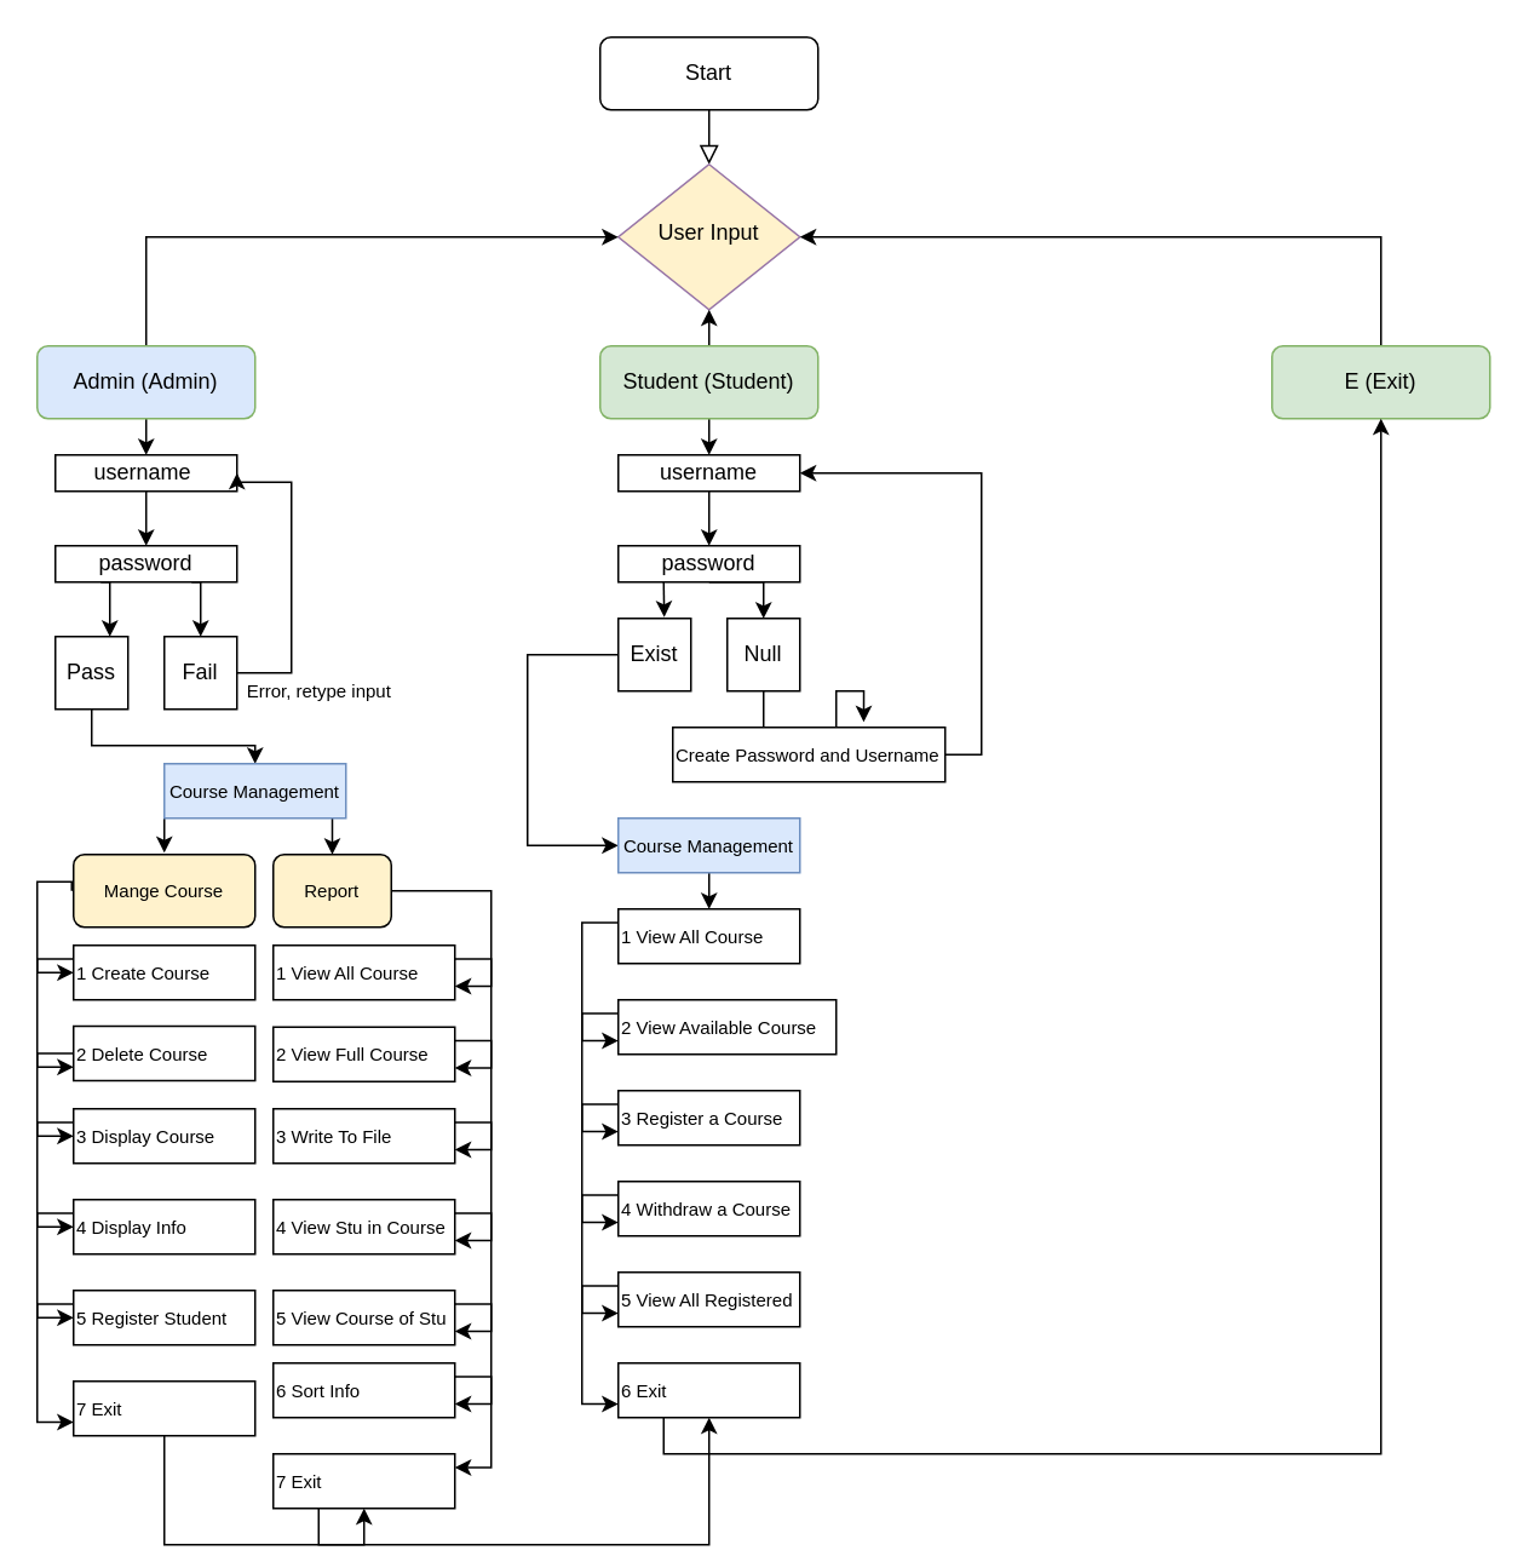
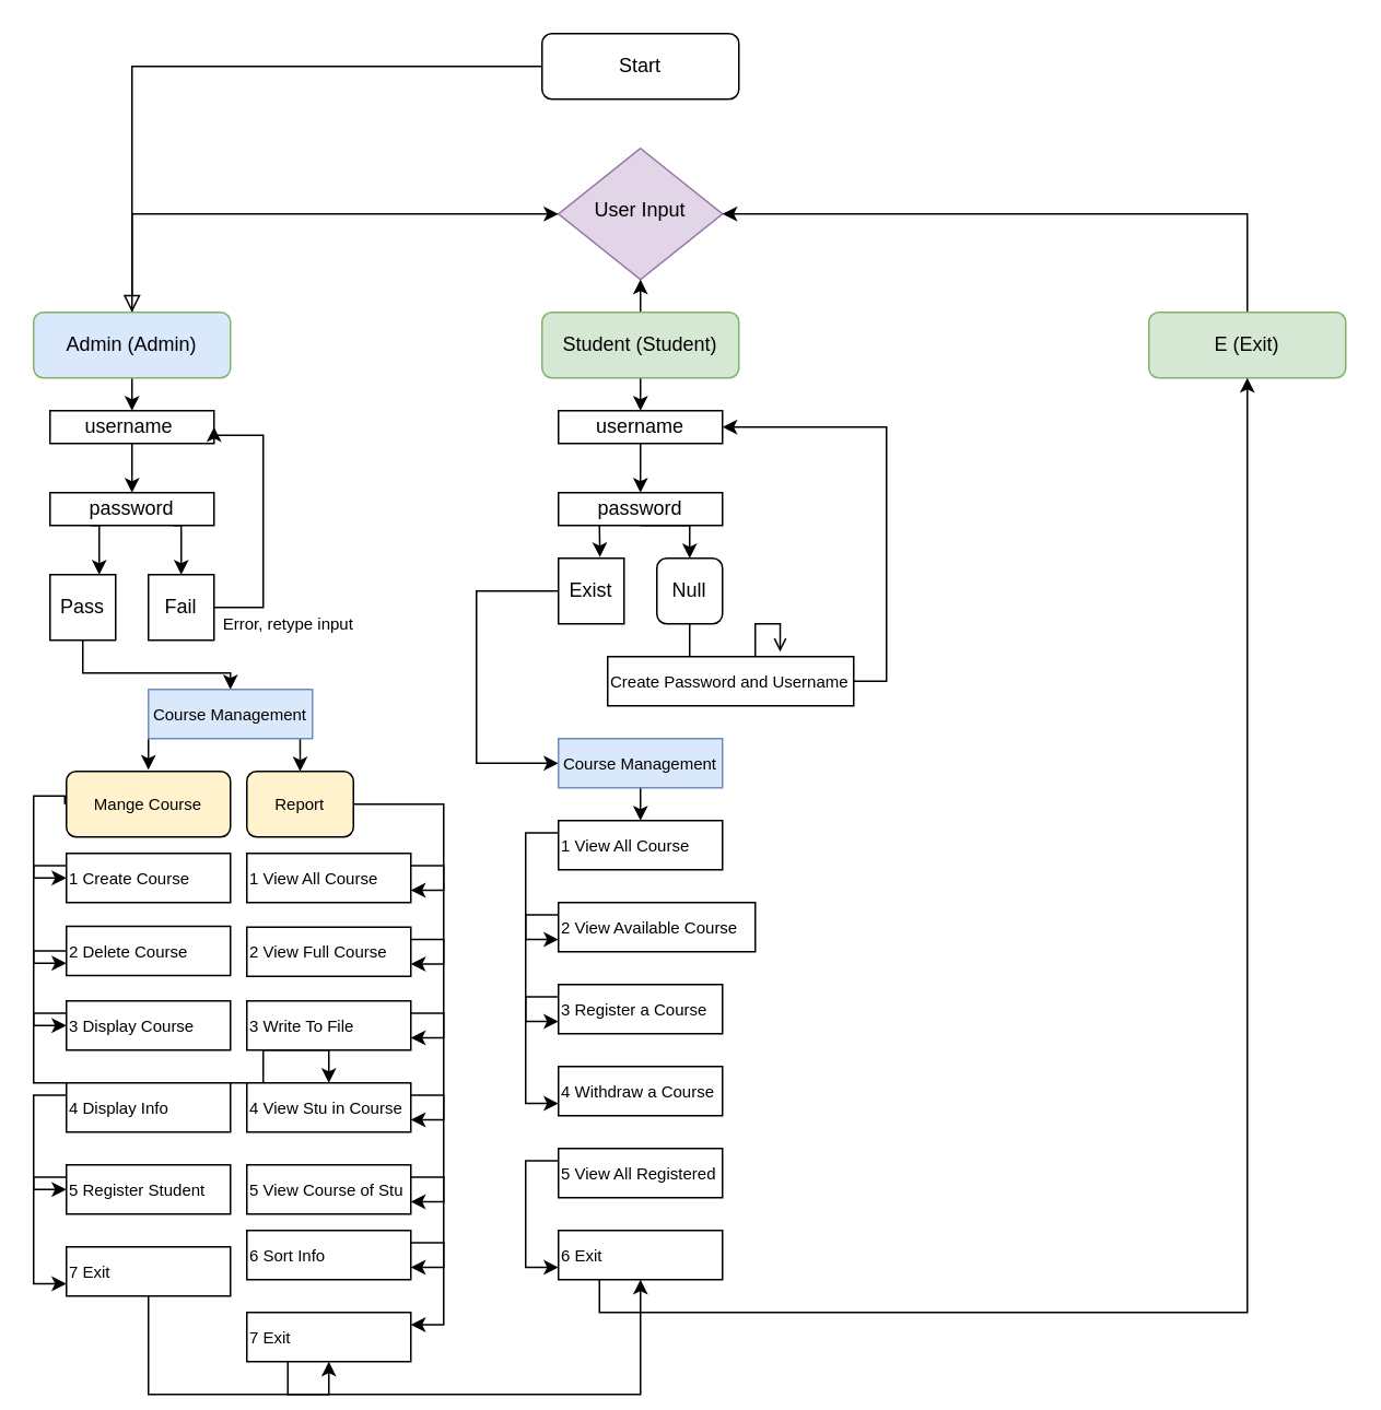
- <mxCell id="2" value="" style="rounded=0;html=1;jettySize=auto;orthogonalLoop=1;fontSize=11;endArrow=block;endFill=0;endSize=8;strokeWidth=1;shadow=0;labelBackgroundColor=none;edgeStyle=orthogonalEdgeStyle;" parent="1" source="3" target="4" edge="1"><mxGeometry relative="1" as="geometry" /></mxCell>
+ <mxCell id="2" value="" style="rounded=0;html=1;jettySize=auto;orthogonalLoop=1;fontSize=11;endArrow=block;endFill=0;endSize=8;strokeWidth=1;shadow=0;labelBackgroundColor=none;edgeStyle=orthogonalEdgeStyle;" parent="1" source="3" target="7" edge="1"><mxGeometry relative="1" as="geometry" /></mxCell>
- <mxCell id="4" value="User Input" style="rhombus;whiteSpace=wrap;html=1;shadow=0;fontFamily=Helvetica;fontSize=12;align=center;strokeWidth=1;spacing=6;spacingTop=-4;fillColor=#fff2cc;strokeColor=#9673a6;" parent="1" vertex="1"><mxGeometry x="340" y="90" width="100" height="80" as="geometry" /></mxCell>
+ <mxCell id="4" value="User Input" style="rhombus;whiteSpace=wrap;html=1;shadow=0;fontFamily=Helvetica;fontSize=12;align=center;strokeWidth=1;spacing=6;spacingTop=-4;fillColor=#e1d5e7;strokeColor=#9673a6;" parent="1" vertex="1"><mxGeometry x="340" y="90" width="100" height="80" as="geometry" /></mxCell>
- <mxCell id="62" value="Null" style="whiteSpace=wrap;html=1;" vertex="1" parent="1"><mxGeometry x="400" y="340" width="40" height="40" as="geometry" /></mxCell>
+ <mxCell id="62" value="Null" style="whiteSpace=wrap;html=1;rounded=1;" vertex="1" parent="1"><mxGeometry x="400" y="340" width="40" height="40" as="geometry" /></mxCell>
- <mxCell id="61" style="edgeStyle=orthogonalEdgeStyle;rounded=0;orthogonalLoop=1;jettySize=auto;html=1;exitX=0.5;exitY=1;exitDx=0;exitDy=0;entryX=0.701;entryY=-0.1;entryDx=0;entryDy=0;entryPerimeter=0;fontSize=10;" edge="1" parent="1" source="62" target="64"><mxGeometry relative="1" as="geometry" /></mxCell>
+ <mxCell id="61" style="edgeStyle=orthogonalEdgeStyle;rounded=0;orthogonalLoop=1;jettySize=auto;html=1;exitX=0.5;exitY=1;exitDx=0;exitDy=0;entryX=0.701;entryY=-0.1;entryDx=0;entryDy=0;entryPerimeter=0;fontSize=10;endArrow=open;" edge="1" parent="1" source="62" target="64"><mxGeometry relative="1" as="geometry" /></mxCell>
- <mxCell id="34" style="edgeStyle=orthogonalEdgeStyle;rounded=0;orthogonalLoop=1;jettySize=auto;html=1;exitX=0;exitY=0.25;exitDx=0;exitDy=0;entryX=0;entryY=0.5;entryDx=0;entryDy=0;fontSize=10;" edge="1" parent="1" source="35" target="37"><mxGeometry relative="1" as="geometry" /></mxCell>
+ <mxCell id="34" style="edgeStyle=orthogonalEdgeStyle;rounded=0;orthogonalLoop=1;jettySize=auto;html=1;exitX=0;exitY=0.25;exitDx=0;exitDy=0;fontSize=10;" edge="1" parent="1" source="35" target="47"><mxGeometry relative="1" as="geometry" /></mxCell>
- <mxCell id="75" style="edgeStyle=orthogonalEdgeStyle;rounded=0;orthogonalLoop=1;jettySize=auto;html=1;exitX=0;exitY=0.25;exitDx=0;exitDy=0;entryX=0;entryY=0.75;entryDx=0;entryDy=0;fontSize=10;" edge="1" parent="1" source="76" target="78"><mxGeometry relative="1" as="geometry" /></mxCell>
